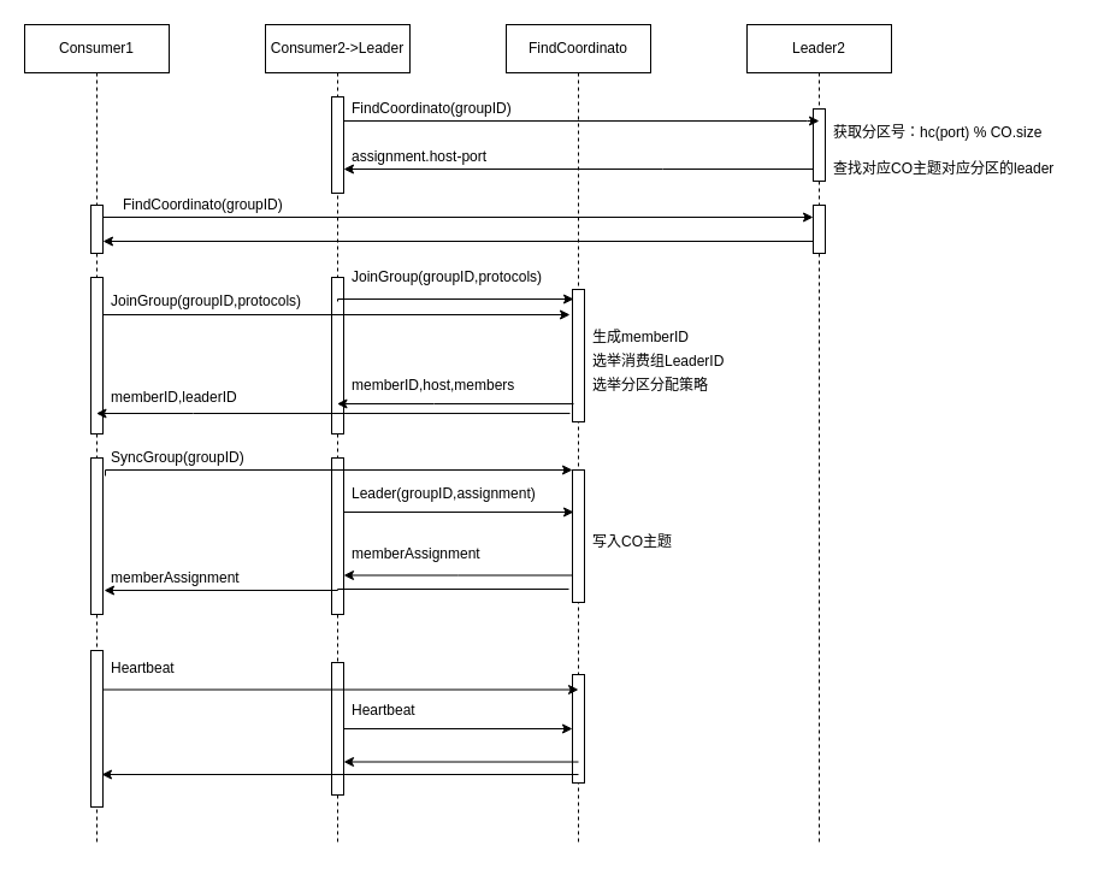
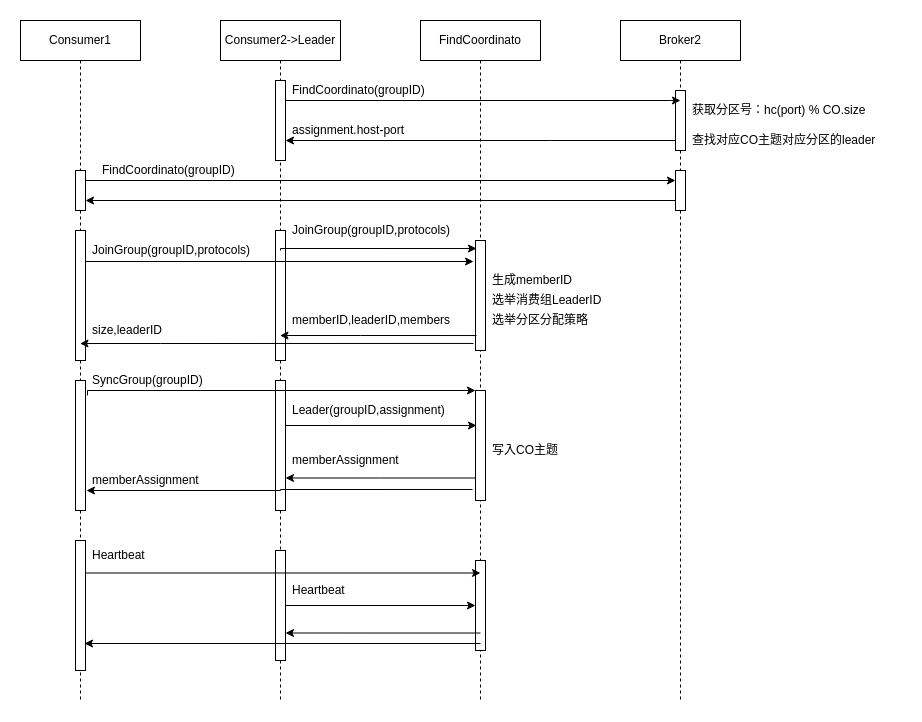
- <mxCell id="15" value="Leader2" style="shape=umlLifeline;perimeter=lifelinePerimeter;whiteSpace=wrap;html=1;container=1;collapsible=0;recursiveResize=0;outlineConnect=0;" vertex="1" parent="1"><mxGeometry x="620" y="20" width="120" height="680" as="geometry" /></mxCell>
+ <mxCell id="15" value="Broker2" style="shape=umlLifeline;perimeter=lifelinePerimeter;whiteSpace=wrap;html=1;container=1;collapsible=0;recursiveResize=0;outlineConnect=0;" vertex="1" parent="1"><mxGeometry x="620" y="20" width="120" height="680" as="geometry" /></mxCell>
- <mxCell id="36" value="memberID,host,members" style="text;html=1;strokeColor=none;fillColor=none;align=left;verticalAlign=middle;whiteSpace=wrap;rounded=0;" vertex="1" parent="1"><mxGeometry x="290" y="310" width="150" height="20" as="geometry" /></mxCell>
+ <mxCell id="36" value="memberID,leaderID,members" style="text;html=1;strokeColor=none;fillColor=none;align=left;verticalAlign=middle;whiteSpace=wrap;rounded=0;" vertex="1" parent="1"><mxGeometry x="290" y="310" width="150" height="20" as="geometry" /></mxCell>
- <mxCell id="37" value="memberID,leaderID" style="text;html=1;strokeColor=none;fillColor=none;align=left;verticalAlign=middle;whiteSpace=wrap;rounded=0;" vertex="1" parent="1"><mxGeometry x="90" y="320" width="150" height="20" as="geometry" /></mxCell>
+ <mxCell id="37" value="size,leaderID" style="text;html=1;strokeColor=none;fillColor=none;align=left;verticalAlign=middle;whiteSpace=wrap;rounded=0;" vertex="1" parent="1"><mxGeometry x="90" y="320" width="150" height="20" as="geometry" /></mxCell>
